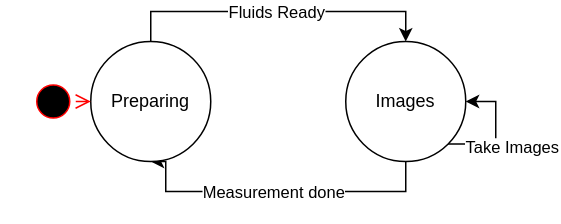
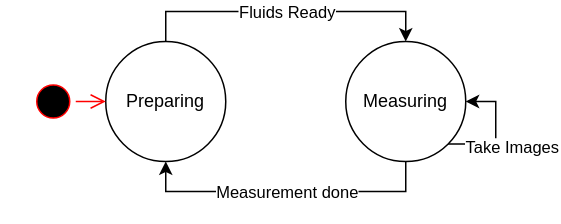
- <mxCell id="11" value="Preparing" style="ellipse;whiteSpace=wrap;html=1;aspect=fixed;" vertex="1" parent="1"><mxGeometry x="60" y="20" width="80" height="80" as="geometry" /></mxCell>
+ <mxCell id="11" value="Preparing" style="ellipse;whiteSpace=wrap;html=1;aspect=fixed;" vertex="1" parent="1"><mxGeometry x="70" y="20" width="80" height="80" as="geometry" /></mxCell>
- <mxCell id="8" value="Images" style="ellipse;whiteSpace=wrap;html=1;aspect=fixed;" vertex="1" parent="1"><mxGeometry x="230" y="20" width="80" height="80" as="geometry" /></mxCell>
+ <mxCell id="8" value="Measuring" style="ellipse;whiteSpace=wrap;html=1;aspect=fixed;" vertex="1" parent="1"><mxGeometry x="230" y="20" width="80" height="80" as="geometry" /></mxCell>
